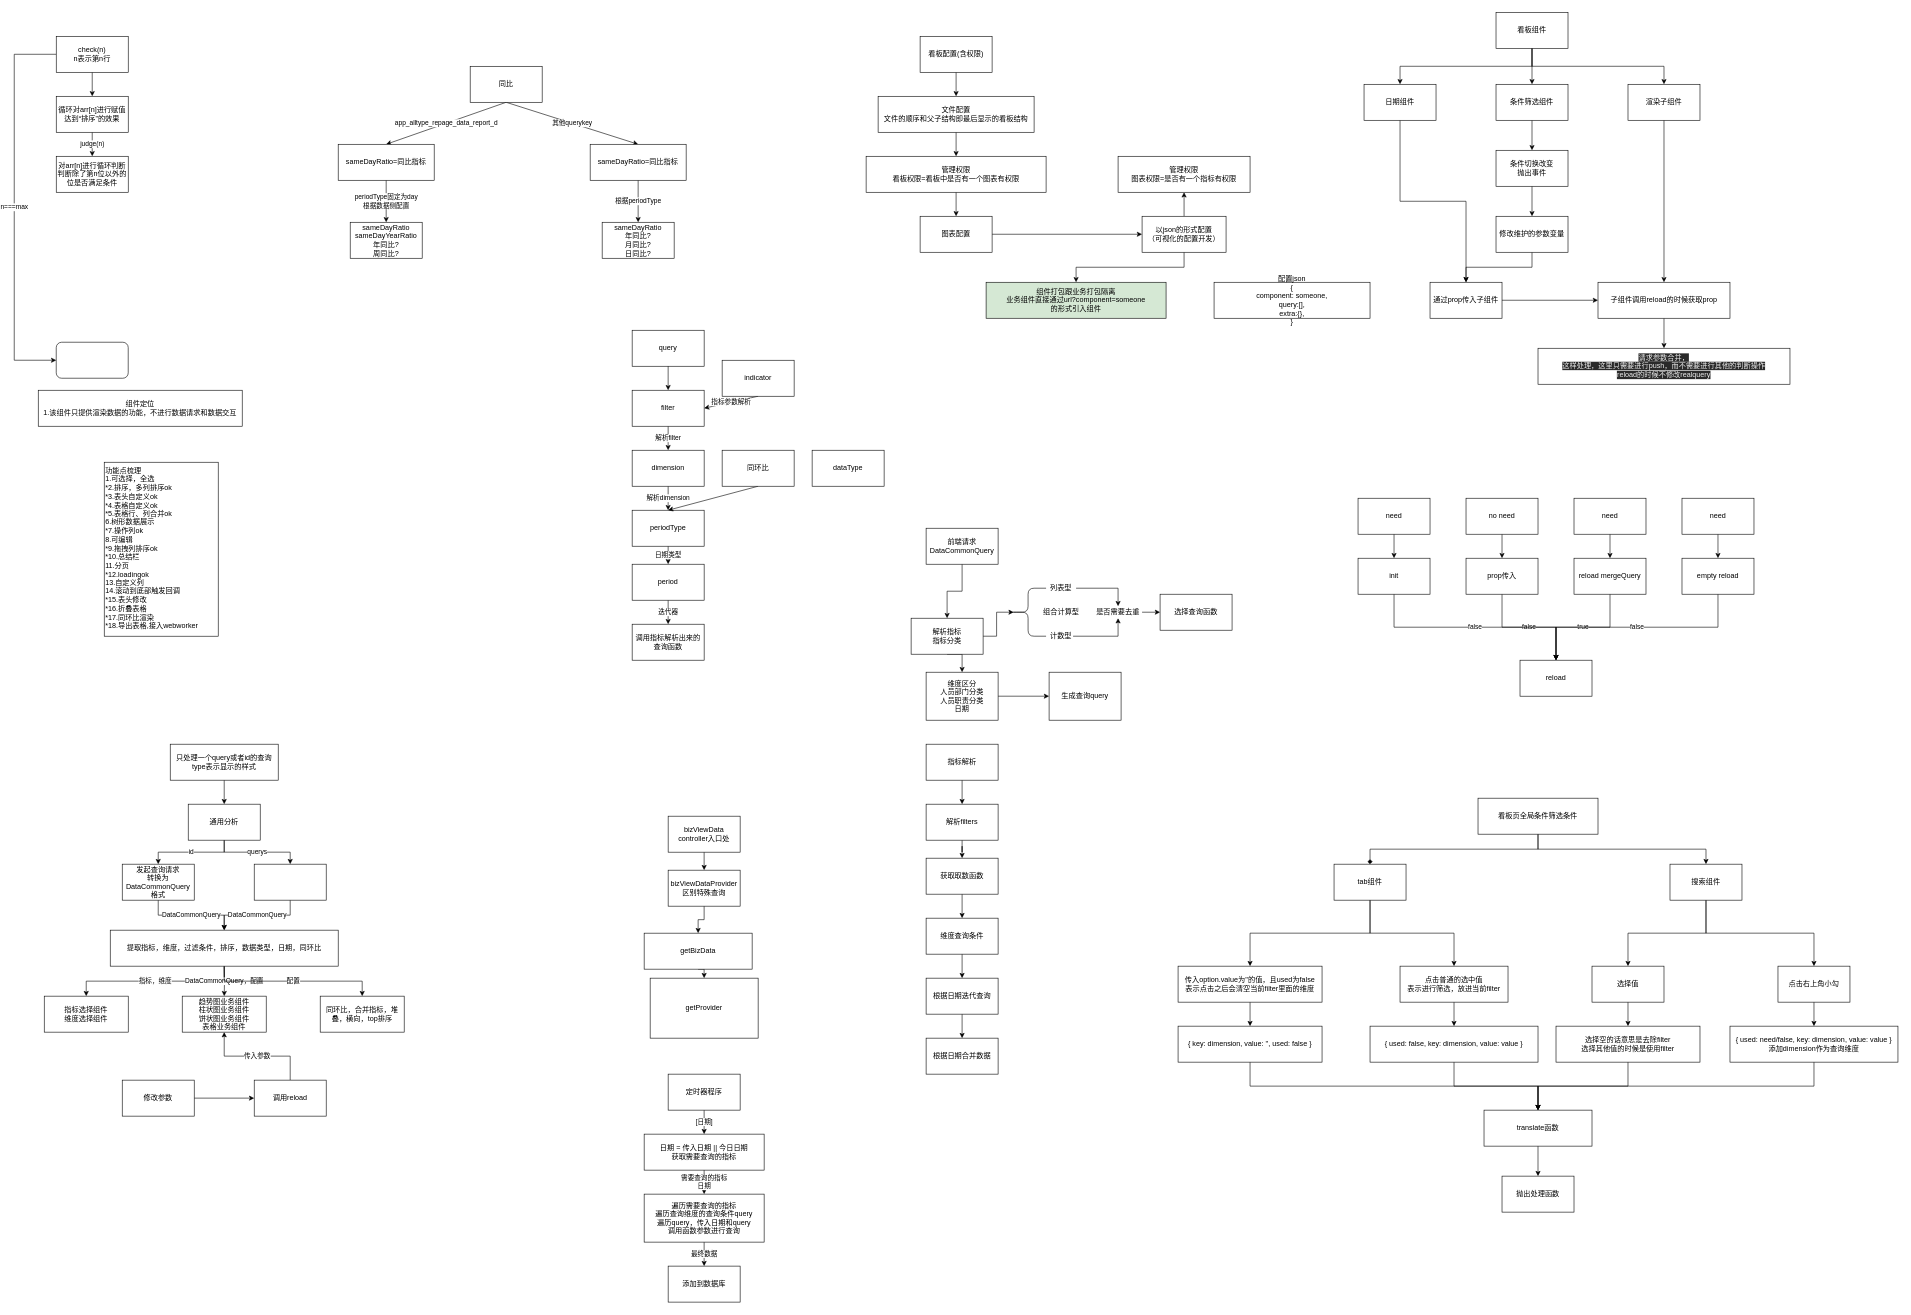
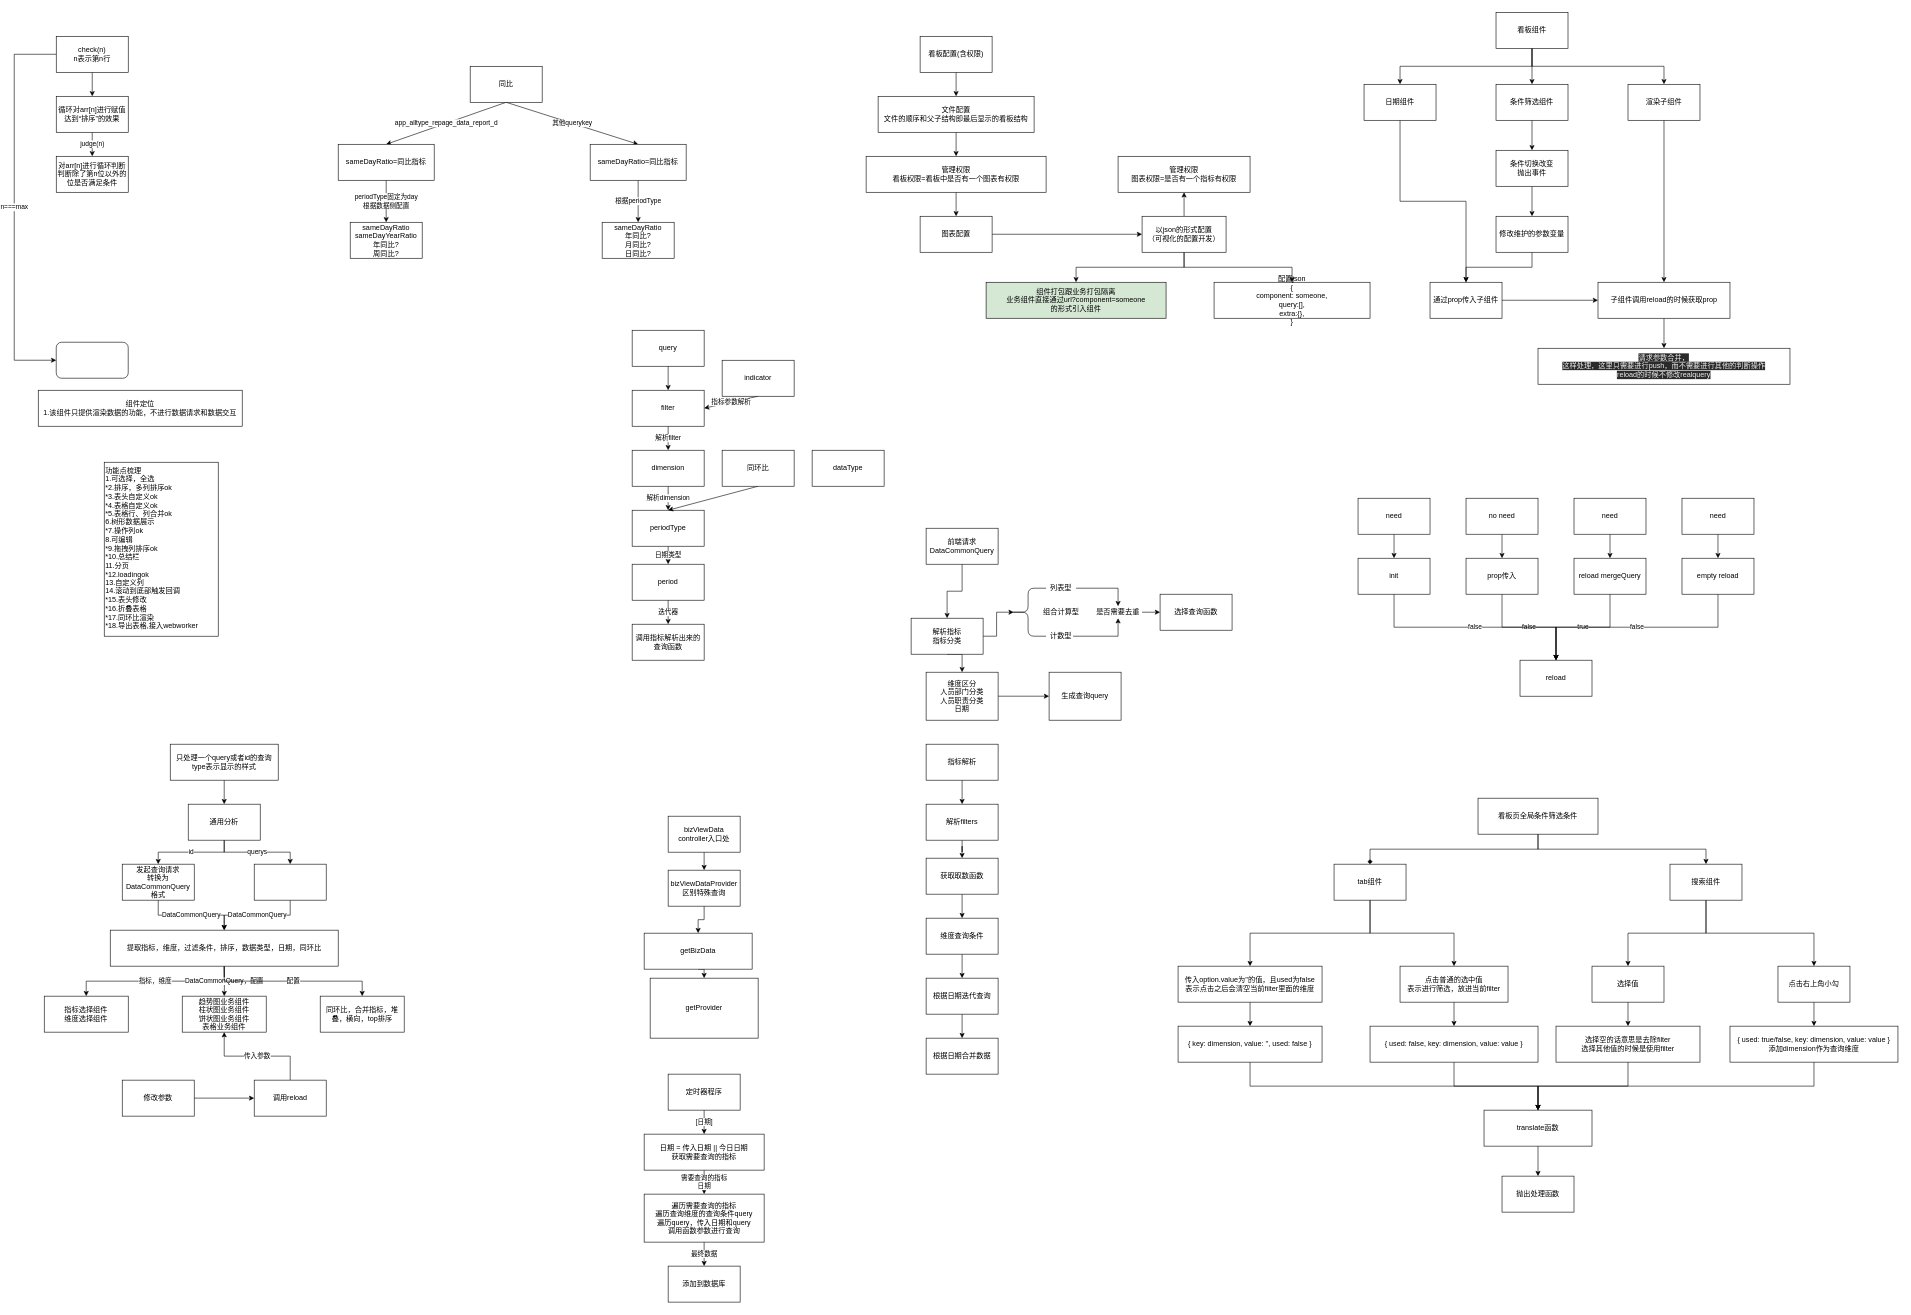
+ <mxCell id="85" style="edgeStyle=orthogonalEdgeStyle;rounded=0;orthogonalLoop=1;jettySize=auto;html=1;exitX=0.5;exitY=1;exitDx=0;exitDy=0;entryX=0.5;entryY=0;entryDx=0;entryDy=0;" parent="1" source="86" target="89" edge="1"><mxGeometry relative="1" as="geometry" /></mxCell>
- <mxCell id="26" value="{ used: need/false, key: dimension, value: value }&lt;br&gt;添加dimension作为查询维度" style="rounded=0;whiteSpace=wrap;html=1;" parent="1" vertex="1"><mxGeometry x="2880" y="1710" width="280" height="60" as="geometry" /></mxCell>
+ <mxCell id="26" value="{ used: true/false, key: dimension, value: value }&lt;br&gt;添加dimension作为查询维度" style="rounded=0;whiteSpace=wrap;html=1;" parent="1" vertex="1"><mxGeometry x="2880" y="1710" width="280" height="60" as="geometry" /></mxCell>
